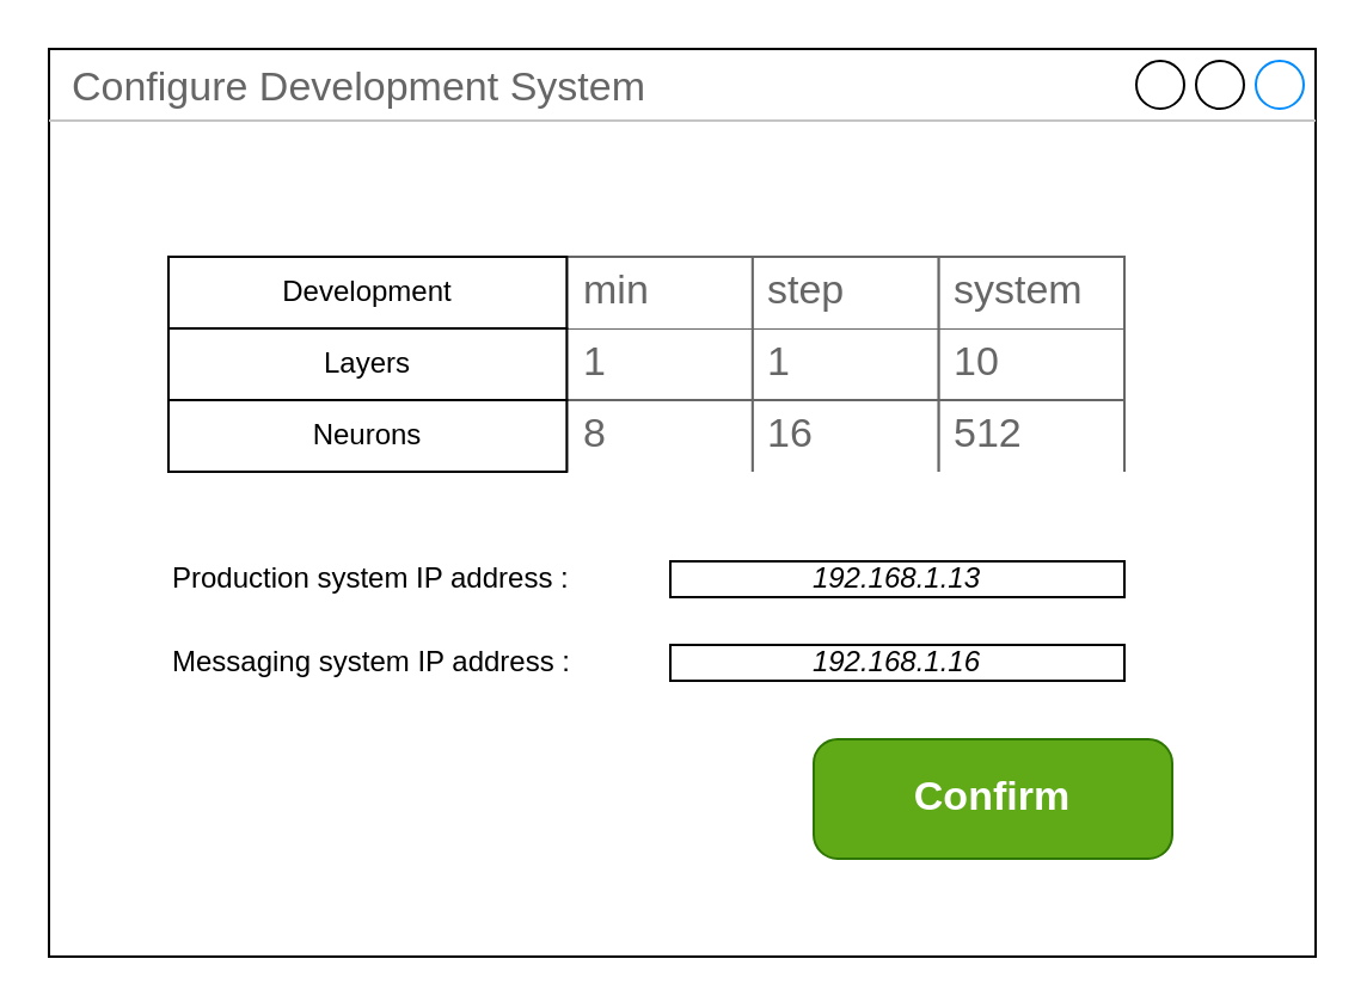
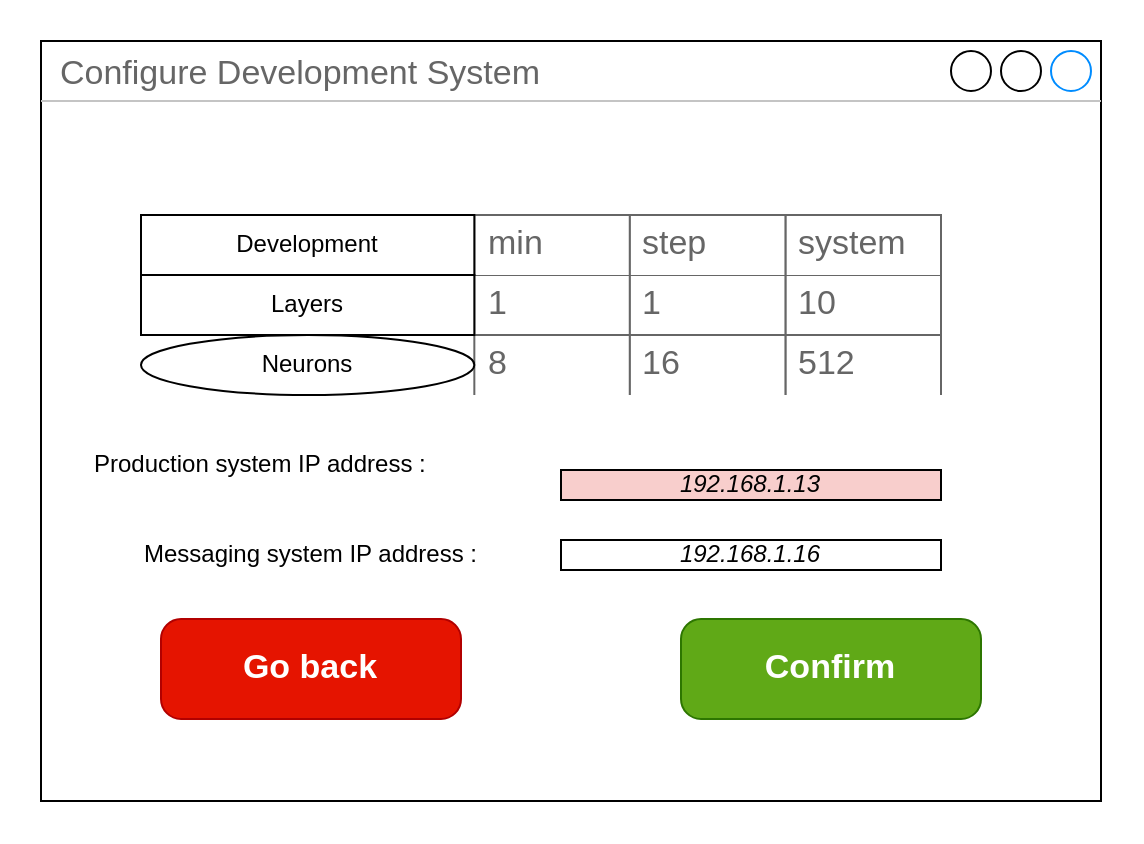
- <mxCell id="19" value="Neurons" style="whiteSpace=wrap;html=1;fillColor=#FFFFFF;container=0;" vertex="1" parent="1"><mxGeometry x="70" y="167" width="166.667" height="30" as="geometry" /></mxCell>
+ <mxCell id="19" value="Neurons" style="ellipse;whiteSpace=wrap;html=1;fillColor=#FFFFFF;container=0;" vertex="1" parent="1"><mxGeometry x="70" y="167" width="166.667" height="30" as="geometry" /></mxCell>
- <mxCell id="5" value="Production system IP address :" style="text;html=1;strokeColor=none;fillColor=none;align=left;verticalAlign=middle;whiteSpace=wrap;rounded=0;" parent="1" vertex="1"><mxGeometry x="70" y="227" width="210" height="30" as="geometry" /></mxCell>
+ <mxCell id="5" value="Production system IP address :" style="text;html=1;strokeColor=none;fillColor=none;align=left;verticalAlign=middle;whiteSpace=wrap;rounded=0;" parent="1" vertex="1"><mxGeometry x="45" y="217" width="210" height="30" as="geometry" /></mxCell>
- <mxCell id="6" value="&lt;i style=&quot;border-color: var(--border-color);&quot;&gt;&lt;font style=&quot;border-color: var(--border-color);&quot;&gt;192.168.1.13&lt;/font&gt;&lt;/i&gt;" style="rounded=0;whiteSpace=wrap;html=1;fontColor=#000000;" parent="1" vertex="1"><mxGeometry x="280" y="234.5" width="190" height="15" as="geometry" /></mxCell>
+ <mxCell id="6" value="&lt;i style=&quot;border-color: var(--border-color);&quot;&gt;&lt;font style=&quot;border-color: var(--border-color);&quot;&gt;192.168.1.13&lt;/font&gt;&lt;/i&gt;" style="rounded=0;whiteSpace=wrap;html=1;fontColor=#000000;fillColor=#f8cecc;" parent="1" vertex="1"><mxGeometry x="280" y="234.5" width="190" height="15" as="geometry" /></mxCell>
+ <mxCell id="4" value="Go back" style="strokeWidth=1;shadow=0;dashed=0;align=center;html=1;shape=mxgraph.mockup.buttons.button;strokeColor=#B20000;mainText=;buttonStyle=round;fontSize=17;fontStyle=1;fillColor=#e51400;whiteSpace=wrap;fontColor=#ffffff;" parent="1" vertex="1"><mxGeometry x="80" y="309" width="150" height="50" as="geometry" /></mxCell>
